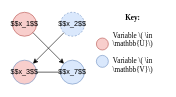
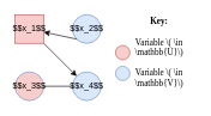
- <mxCell id="4" value="$$x_1$$" style="ellipse;whiteSpace=wrap;html=1;aspect=fixed;fillColor=#f8cecc;strokeColor=#b85450;" parent="1" vertex="1"><mxGeometry x="20" y="20" width="40" height="40" as="geometry" /></mxCell>
+ <mxCell id="4" value="$$x_1$$" style="whiteSpace=wrap;html=1;aspect=fixed;fillColor=#f8cecc;strokeColor=#b85450;rounded=0;" parent="1" vertex="1"><mxGeometry x="20" y="20" width="40" height="40" as="geometry" /></mxCell>
- <mxCell id="2" value="$$x_2$$" style="ellipse;whiteSpace=wrap;html=1;aspect=fixed;fillColor=#dae8fc;strokeColor=#6c8ebf;dashed=1;" parent="1" vertex="1"><mxGeometry x="100" y="20" width="40" height="40" as="geometry" /></mxCell>
+ <mxCell id="2" value="$$x_2$$" style="ellipse;whiteSpace=wrap;html=1;aspect=fixed;fillColor=#dae8fc;strokeColor=#6c8ebf;" parent="1" vertex="1"><mxGeometry x="100" y="20" width="40" height="40" as="geometry" /></mxCell>
- <mxCell id="10" value="" style="endArrow=classic;html=1;rounded=0;exitX=0;exitY=1;exitDx=0;exitDy=0;entryX=0;entryY=0;entryDx=0;entryDy=0;" edge="1" parent="1" source="2" target="3"><mxGeometry width="50" height="50" relative="1" as="geometry"><mxPoint x="130" y="70" as="sourcePoint" /><mxPoint x="130" y="90" as="targetPoint" /></mxGeometry></mxCell>
+ <mxCell id="10" value="" style="endArrow=classic;html=1;rounded=0;exitX=0;exitY=1;exitDx=0;exitDy=0;" edge="1" parent="1" source="2" target="4"><mxGeometry width="50" height="50" relative="1" as="geometry"><mxPoint x="130" y="70" as="sourcePoint" /><mxPoint x="130" y="90" as="targetPoint" /></mxGeometry></mxCell>
- <mxCell id="9" value="$$x_7$$" style="ellipse;whiteSpace=wrap;html=1;aspect=fixed;fillColor=#dae8fc;strokeColor=#6c8ebf;direction=south;" vertex="1" parent="1"><mxGeometry x="100" y="100" width="40" height="40" as="geometry" /></mxCell>
+ <mxCell id="9" value="$$x_4$$" style="ellipse;whiteSpace=wrap;html=1;aspect=fixed;fillColor=#dae8fc;strokeColor=#6c8ebf;direction=south;" vertex="1" parent="1"><mxGeometry x="100" y="100" width="40" height="40" as="geometry" /></mxCell>
